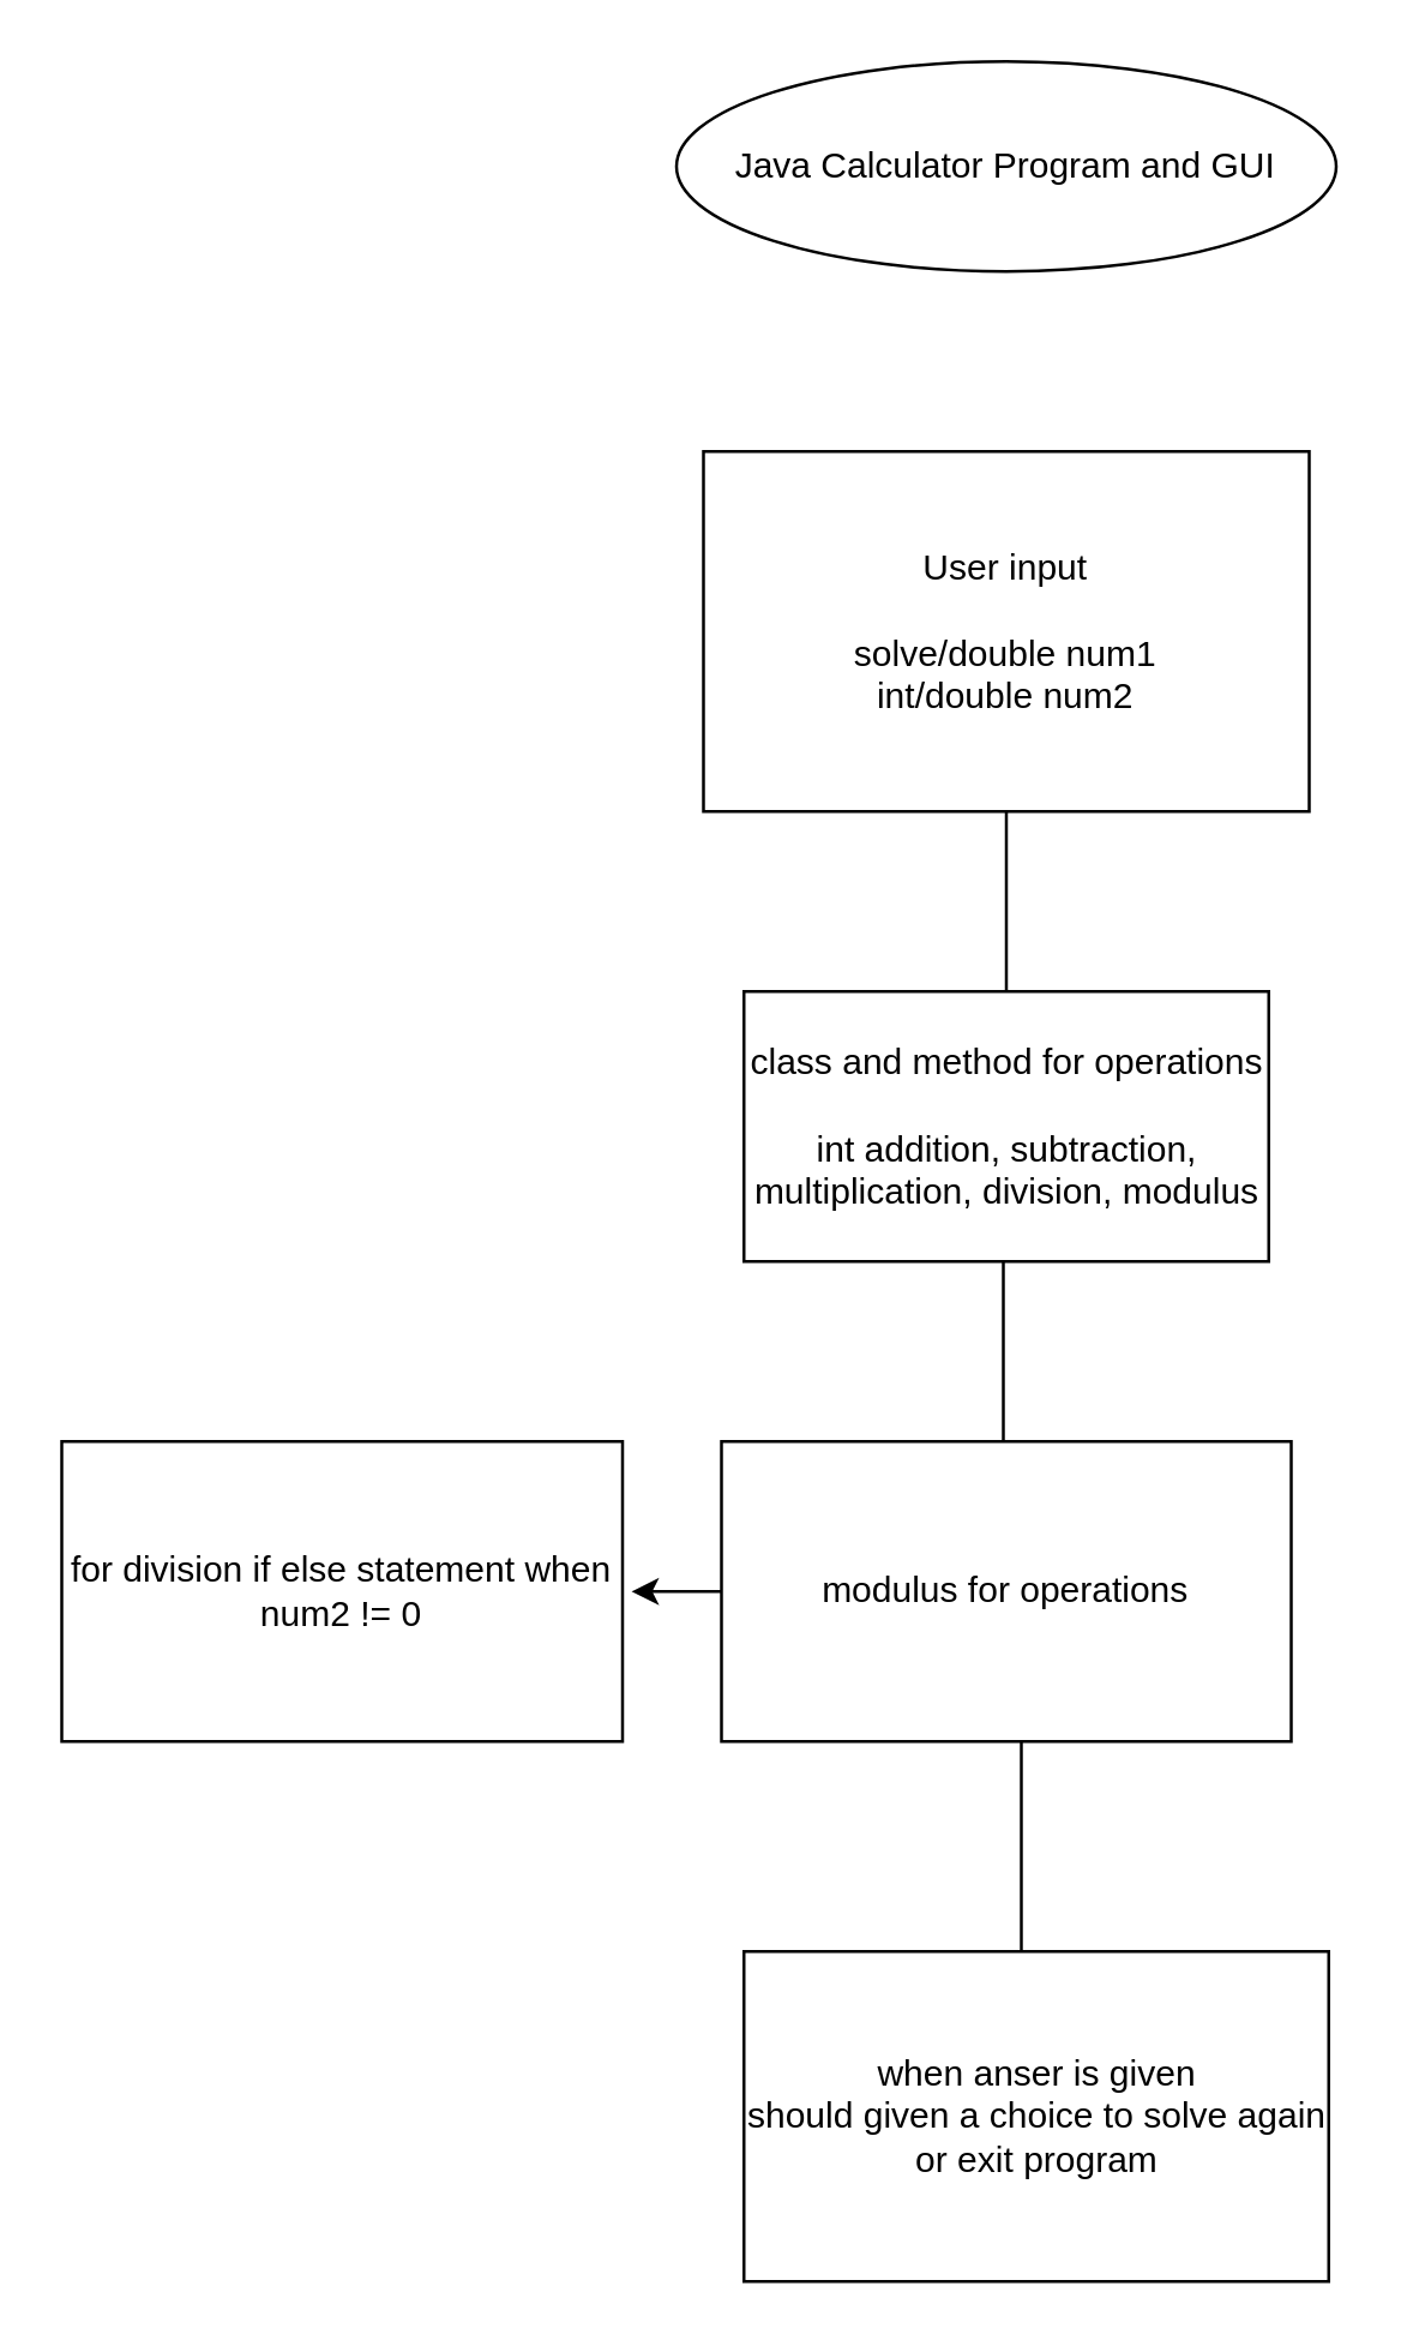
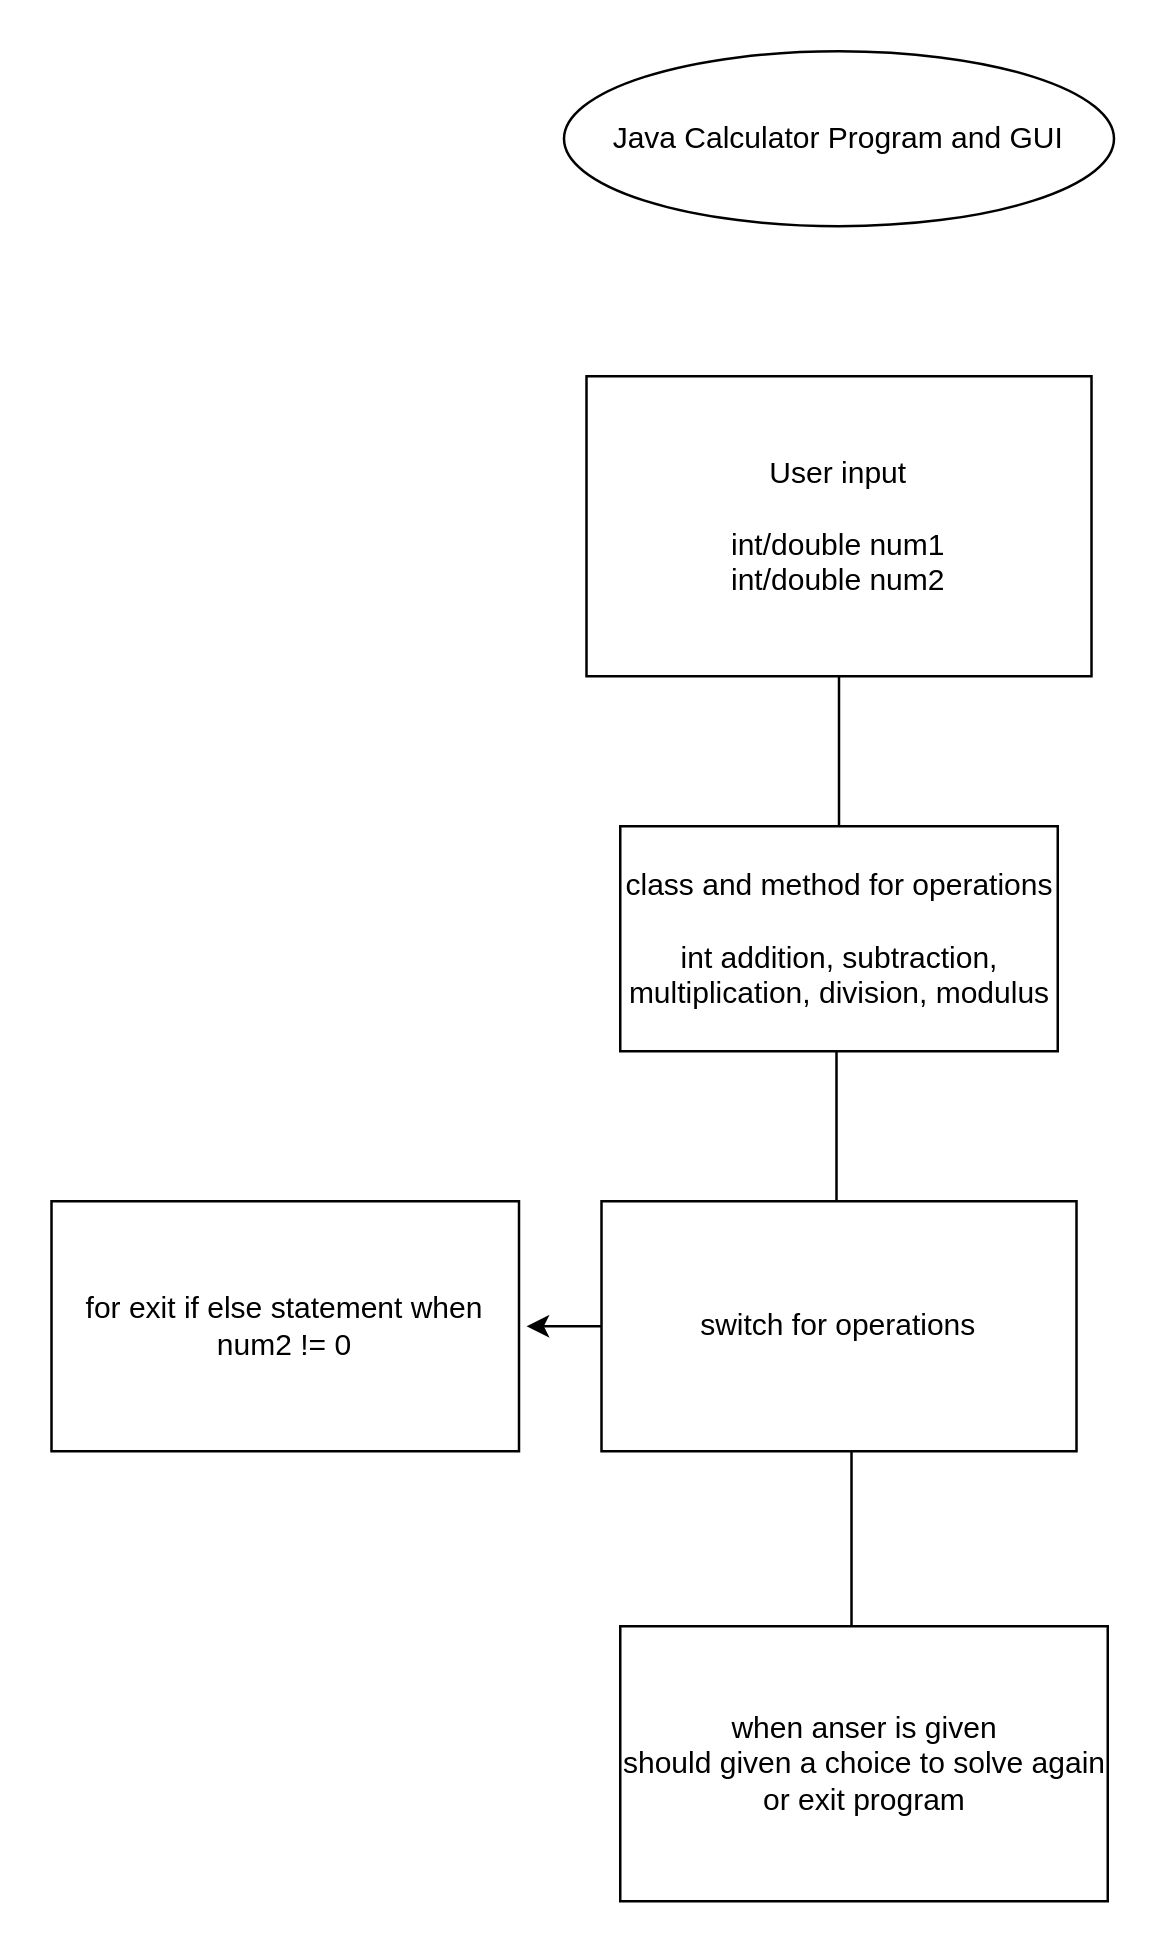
- <mxCell id="3" value="User input&lt;br&gt;&lt;br&gt;solve/double num1&lt;br&gt;int/double num2" style="rounded=0;whiteSpace=wrap;html=1;" vertex="1" parent="1"><mxGeometry x="234" y="150" width="202" height="120" as="geometry" /></mxCell>
+ <mxCell id="3" value="User input&lt;br&gt;&lt;br&gt;int/double num1&lt;br&gt;int/double num2" style="rounded=0;whiteSpace=wrap;html=1;" vertex="1" parent="1"><mxGeometry x="234" y="150" width="202" height="120" as="geometry" /></mxCell>
- <mxCell id="5" value="for division if else statement when num2 != 0" style="rounded=0;whiteSpace=wrap;html=1;" vertex="1" parent="1"><mxGeometry x="20" y="480" width="187" height="100" as="geometry" /></mxCell>
+ <mxCell id="5" value="for exit if else statement when num2 != 0" style="rounded=0;whiteSpace=wrap;html=1;" vertex="1" parent="1"><mxGeometry x="20" y="480" width="187" height="100" as="geometry" /></mxCell>
- <mxCell id="10" value="modulus for operations" style="rounded=0;whiteSpace=wrap;html=1;" vertex="1" parent="1"><mxGeometry x="240" y="480" width="190" height="100" as="geometry" /></mxCell>
+ <mxCell id="10" value="switch for operations" style="rounded=0;whiteSpace=wrap;html=1;" vertex="1" parent="1"><mxGeometry x="240" y="480" width="190" height="100" as="geometry" /></mxCell>
